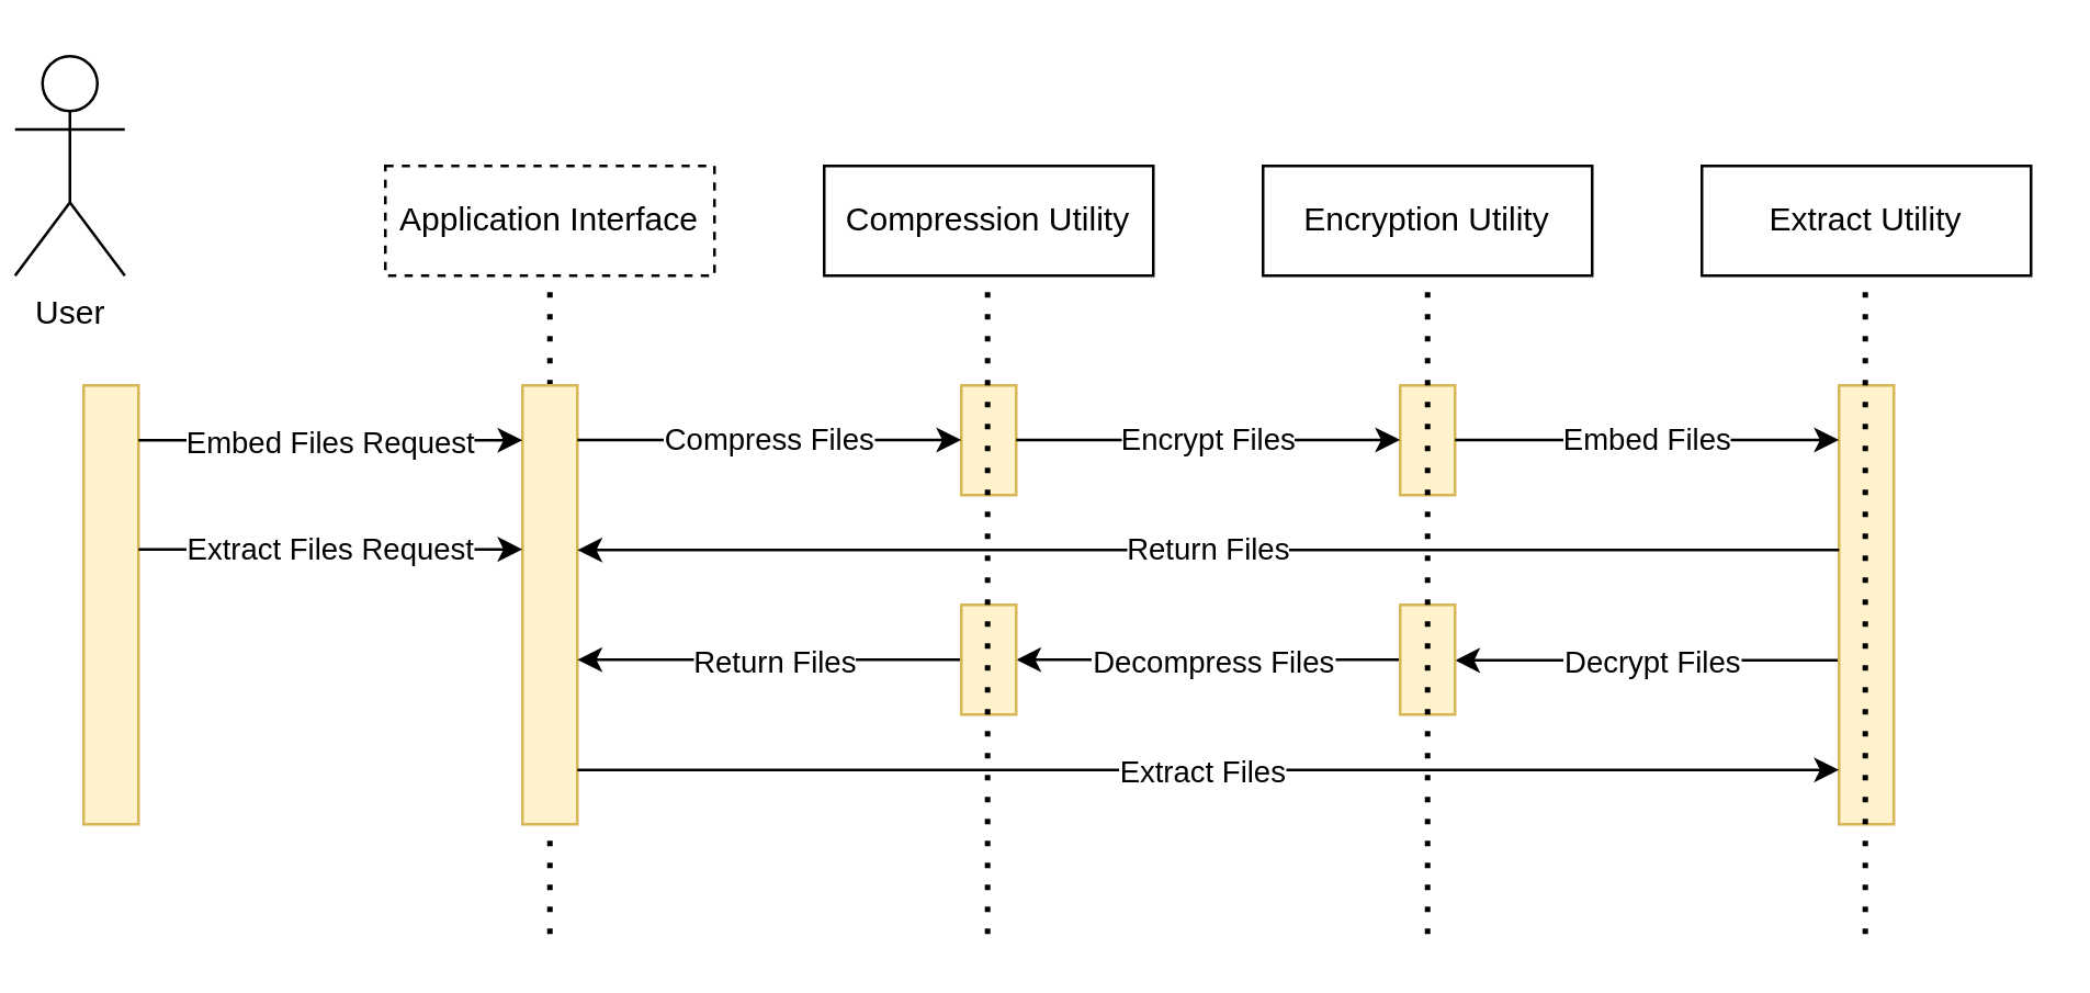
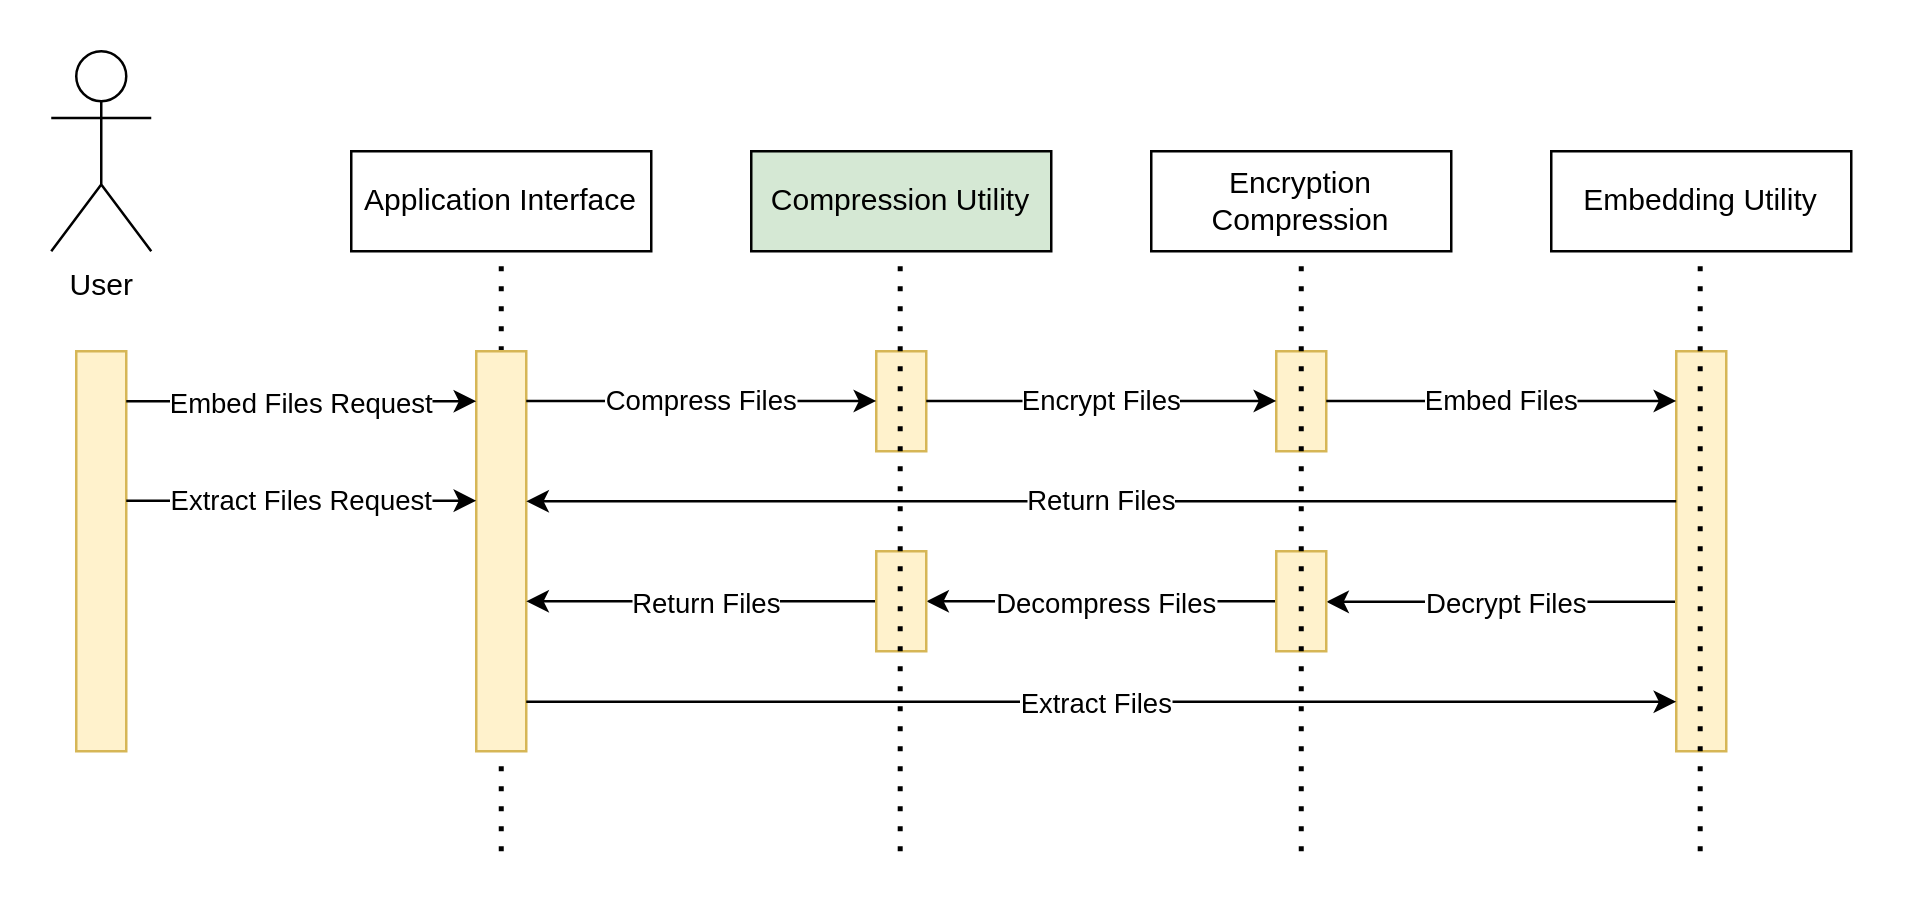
- <mxCell id="2" value="&lt;div&gt;User&lt;/div&gt;" style="shape=umlActor;verticalLabelPosition=bottom;verticalAlign=top;html=1;outlineConnect=0;" vertex="1" parent="1"><mxGeometry x="5" y="20" width="40" height="80" as="geometry" /></mxCell>
+ <mxCell id="2" value="&lt;div&gt;User&lt;/div&gt;" style="shape=umlActor;verticalLabelPosition=bottom;verticalAlign=top;html=1;outlineConnect=0;" vertex="1" parent="1"><mxGeometry x="20" y="20" width="40" height="80" as="geometry" /></mxCell>
- <mxCell id="3" value="Application Interface" style="rounded=0;whiteSpace=wrap;html=1;dashed=1;" vertex="1" parent="1"><mxGeometry x="140" y="60" width="120" height="40" as="geometry" /></mxCell>
+ <mxCell id="3" value="Application Interface" style="rounded=0;whiteSpace=wrap;html=1;" vertex="1" parent="1"><mxGeometry x="140" y="60" width="120" height="40" as="geometry" /></mxCell>
- <mxCell id="6" value="Compression Utility" style="rounded=0;whiteSpace=wrap;html=1;" vertex="1" parent="1"><mxGeometry x="300" y="60" width="120" height="40" as="geometry" /></mxCell>
+ <mxCell id="6" value="Compression Utility" style="rounded=0;whiteSpace=wrap;html=1;fillColor=#d5e8d4;" vertex="1" parent="1"><mxGeometry x="300" y="60" width="120" height="40" as="geometry" /></mxCell>
- <mxCell id="7" value="Encryption Utility" style="rounded=0;whiteSpace=wrap;html=1;" vertex="1" parent="1"><mxGeometry x="460" y="60" width="120" height="40" as="geometry" /></mxCell>
+ <mxCell id="7" value="Encryption Compression" style="rounded=0;whiteSpace=wrap;html=1;" vertex="1" parent="1"><mxGeometry x="460" y="60" width="120" height="40" as="geometry" /></mxCell>
- <mxCell id="8" value="Extract Utility" style="rounded=0;whiteSpace=wrap;html=1;" vertex="1" parent="1"><mxGeometry x="620" y="60" width="120" height="40" as="geometry" /></mxCell>
+ <mxCell id="8" value="Embedding Utility" style="rounded=0;whiteSpace=wrap;html=1;" vertex="1" parent="1"><mxGeometry x="620" y="60" width="120" height="40" as="geometry" /></mxCell>
